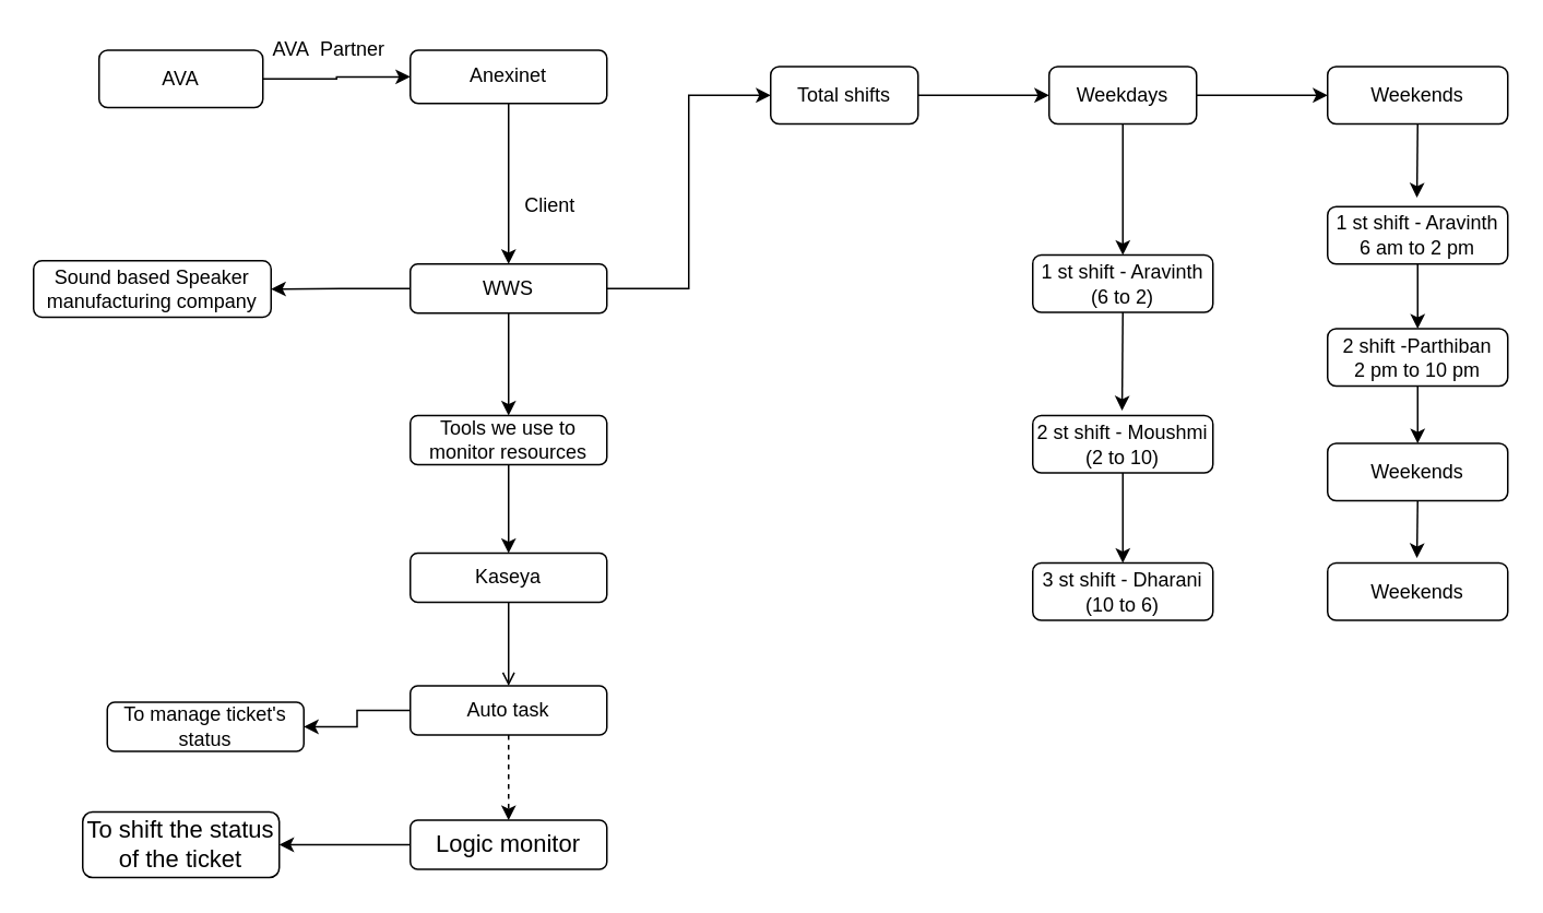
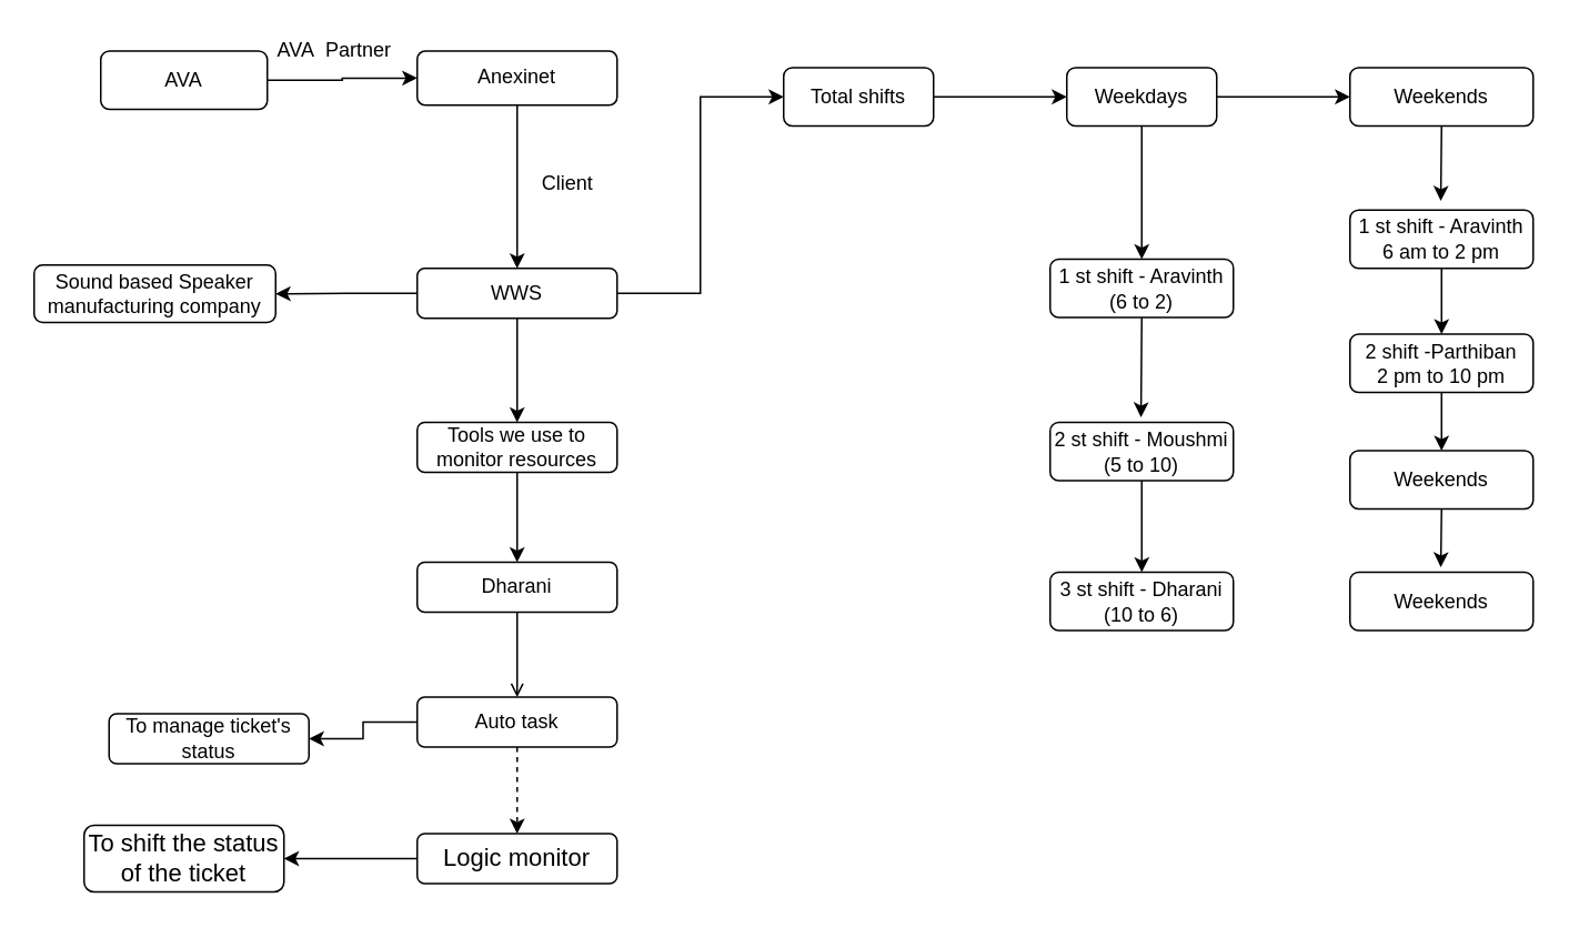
- <mxCell id="13" value="Client" style="text;html=1;align=center;verticalAlign=middle;resizable=0;points=[];autosize=1;strokeColor=none;fillColor=none;" vertex="1" parent="1"><mxGeometry x="310" y="115" width="50" height="20" as="geometry" /></mxCell>
+ <mxCell id="13" value="Client" style="text;html=1;align=center;verticalAlign=middle;resizable=0;points=[];autosize=1;strokeColor=none;fillColor=none;" vertex="1" parent="1"><mxGeometry x="315" y="100" width="50" height="20" as="geometry" /></mxCell>
- <mxCell id="34" value="2 st shift - Moushmi&lt;br&gt;(2 to 10)" style="whiteSpace=wrap;html=1;rounded=1;" vertex="1" parent="1"><mxGeometry x="630" y="253" width="110" height="35" as="geometry" /></mxCell>
+ <mxCell id="34" value="2 st shift - Moushmi&lt;br&gt;(5 to 10)" style="whiteSpace=wrap;html=1;rounded=1;" vertex="1" parent="1"><mxGeometry x="630" y="253" width="110" height="35" as="geometry" /></mxCell>
- <mxCell id="21" value="Kaseya" style="rounded=1;whiteSpace=wrap;html=1;" vertex="1" parent="1"><mxGeometry x="250" y="337" width="120" height="30" as="geometry" /></mxCell>
+ <mxCell id="21" value="Dharani" style="rounded=1;whiteSpace=wrap;html=1;" vertex="1" parent="1"><mxGeometry x="250" y="337" width="120" height="30" as="geometry" /></mxCell>
